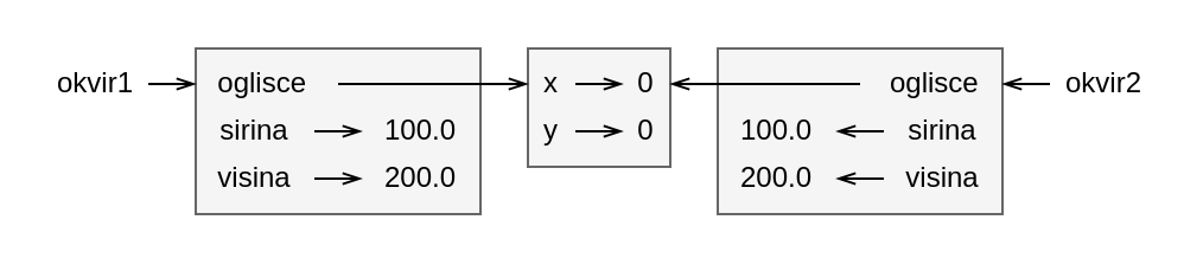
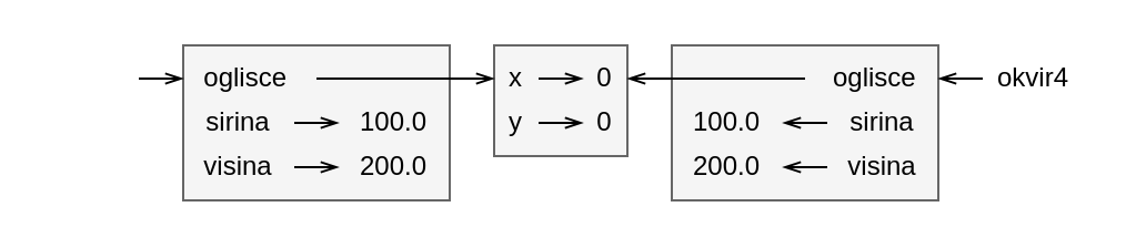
- <mxCell id="25" value="okvir1" style="text;html=1;strokeColor=none;fillColor=none;align=center;verticalAlign=middle;whiteSpace=wrap;" vertex="1" parent="2"><mxGeometry y="5" width="40" height="20" as="geometry" /></mxCell>
- <mxCell id="38" value="okvir2" style="text;html=1;strokeColor=none;fillColor=none;align=center;verticalAlign=middle;whiteSpace=wrap;" vertex="1" parent="2"><mxGeometry x="425" y="5" width="40" height="20" as="geometry" /></mxCell>
+ <mxCell id="38" value="okvir4" style="text;html=1;strokeColor=none;fillColor=none;align=center;verticalAlign=middle;whiteSpace=wrap;" vertex="1" parent="2"><mxGeometry x="425" y="5" width="40" height="20" as="geometry" /></mxCell>
